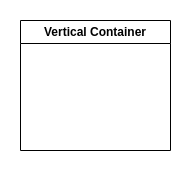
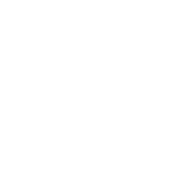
- <mxCell id="2" value="Vertical Container" style="swimlane;whiteSpace=wrap;html=1;" parent="1" vertex="1"><mxGeometry x="20" y="20" width="150" height="130" as="geometry" /></mxCell>
